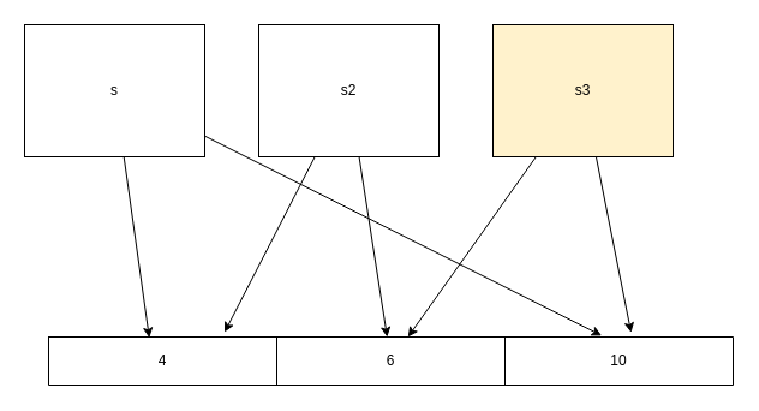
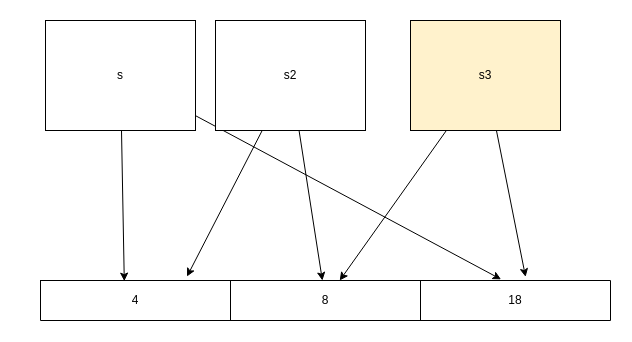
- <mxCell id="12" value="s" style="rounded=0;whiteSpace=wrap;html=1;" vertex="1" parent="1"><mxGeometry x="20" y="20" width="150" height="110" as="geometry" /></mxCell>
+ <mxCell id="12" value="s" style="rounded=0;whiteSpace=wrap;html=1;" vertex="1" parent="1"><mxGeometry x="45" y="20" width="150" height="110" as="geometry" /></mxCell>
- <mxCell id="8" value="6" style="shape=partialRectangle;html=1;whiteSpace=wrap;connectable=0;fillColor=none;top=0;left=0;bottom=0;right=0;overflow=hidden;" vertex="1" parent="6"><mxGeometry x="190" width="190" height="40" as="geometry"><mxRectangle width="190" height="40" as="alternateBounds" /></mxGeometry></mxCell>
+ <mxCell id="8" value="8" style="shape=partialRectangle;html=1;whiteSpace=wrap;connectable=0;fillColor=none;top=0;left=0;bottom=0;right=0;overflow=hidden;" vertex="1" parent="6"><mxGeometry x="190" width="190" height="40" as="geometry"><mxRectangle width="190" height="40" as="alternateBounds" /></mxGeometry></mxCell>
- <mxCell id="9" value="10" style="shape=partialRectangle;html=1;whiteSpace=wrap;connectable=0;fillColor=none;top=0;left=0;bottom=0;right=0;overflow=hidden;" vertex="1" parent="6"><mxGeometry x="380" width="190" height="40" as="geometry"><mxRectangle width="190" height="40" as="alternateBounds" /></mxGeometry></mxCell>
+ <mxCell id="9" value="18" style="shape=partialRectangle;html=1;whiteSpace=wrap;connectable=0;fillColor=none;top=0;left=0;bottom=0;right=0;overflow=hidden;" vertex="1" parent="6"><mxGeometry x="380" width="190" height="40" as="geometry"><mxRectangle width="190" height="40" as="alternateBounds" /></mxGeometry></mxCell>
